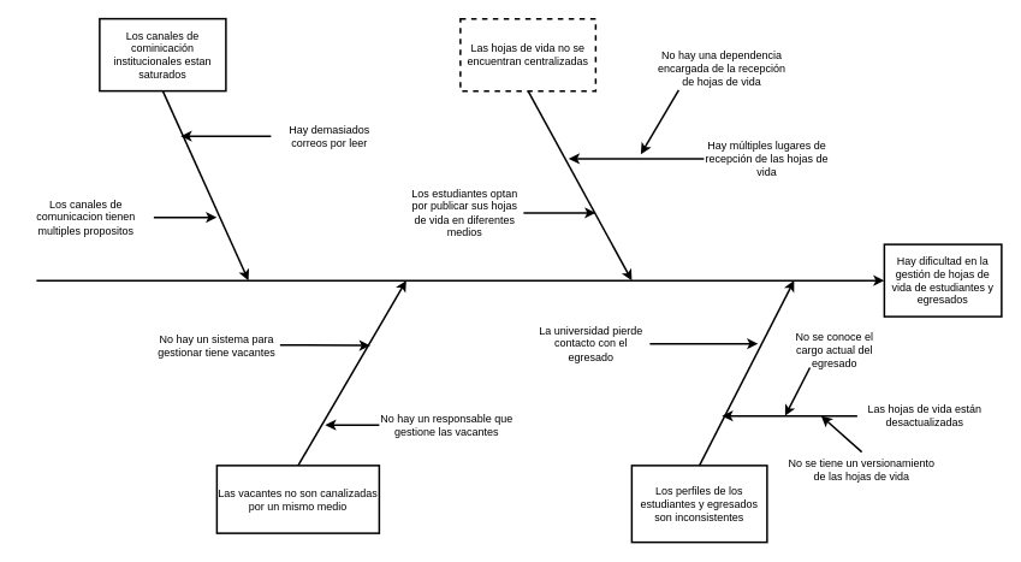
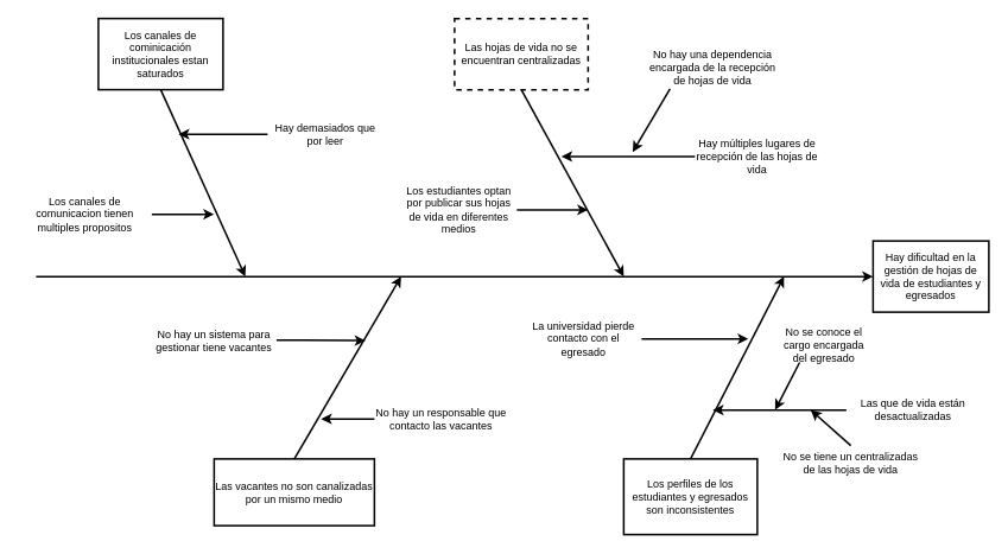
- <mxCell id="25" value="Hay demasiados correos por leer" style="text;html=1;strokeColor=none;fillColor=none;align=center;verticalAlign=middle;whiteSpace=wrap;rounded=0;" parent="1" vertex="1"><mxGeometry x="300" y="130" width="130" height="40" as="geometry" /></mxCell>
+ <mxCell id="25" value="Hay demasiados que por leer" style="text;html=1;strokeColor=none;fillColor=none;align=center;verticalAlign=middle;whiteSpace=wrap;rounded=0;" parent="1" vertex="1"><mxGeometry x="300" y="130" width="130" height="40" as="geometry" /></mxCell>
- <mxCell id="19" value="No se conoce el cargo actual del egresado" style="text;html=1;strokeColor=none;fillColor=none;align=center;verticalAlign=middle;whiteSpace=wrap;rounded=0;" parent="1" vertex="1"><mxGeometry x="870" y="366.5" width="110" height="40" as="geometry" /></mxCell>
+ <mxCell id="19" value="No se conoce el cargo encargada del egresado" style="text;html=1;strokeColor=none;fillColor=none;align=center;verticalAlign=middle;whiteSpace=wrap;rounded=0;" parent="1" vertex="1"><mxGeometry x="870" y="366.5" width="110" height="40" as="geometry" /></mxCell>
- <mxCell id="15" value="Las hojas de vida están desactualizadas" style="text;html=1;strokeColor=none;fillColor=none;align=center;verticalAlign=middle;whiteSpace=wrap;rounded=0;" parent="1" vertex="1"><mxGeometry x="950" y="440" width="150" height="40" as="geometry" /></mxCell>
+ <mxCell id="15" value="Las que de vida están desactualizadas" style="text;html=1;strokeColor=none;fillColor=none;align=center;verticalAlign=middle;whiteSpace=wrap;rounded=0;" parent="1" vertex="1"><mxGeometry x="950" y="440" width="150" height="40" as="geometry" /></mxCell>
- <mxCell id="29" value="No hay un responsable que gestione las vacantes" style="text;html=1;strokeColor=none;fillColor=none;align=center;verticalAlign=middle;whiteSpace=wrap;rounded=0;" parent="1" vertex="1"><mxGeometry x="420" y="450" width="150" height="40" as="geometry" /></mxCell>
+ <mxCell id="29" value="No hay un responsable que contacto las vacantes" style="text;html=1;strokeColor=none;fillColor=none;align=center;verticalAlign=middle;whiteSpace=wrap;rounded=0;" parent="1" vertex="1"><mxGeometry x="420" y="450" width="150" height="40" as="geometry" /></mxCell>
- <mxCell id="22" value="No se tiene un versionamiento de las hojas de vida" style="text;html=1;strokeColor=none;fillColor=none;align=center;verticalAlign=middle;whiteSpace=wrap;rounded=0;" parent="1" vertex="1"><mxGeometry x="870" y="500" width="170" height="40" as="geometry" /></mxCell>
+ <mxCell id="22" value="No se tiene un centralizadas de las hojas de vida" style="text;html=1;strokeColor=none;fillColor=none;align=center;verticalAlign=middle;whiteSpace=wrap;rounded=0;" parent="1" vertex="1"><mxGeometry x="870" y="500" width="170" height="40" as="geometry" /></mxCell>
